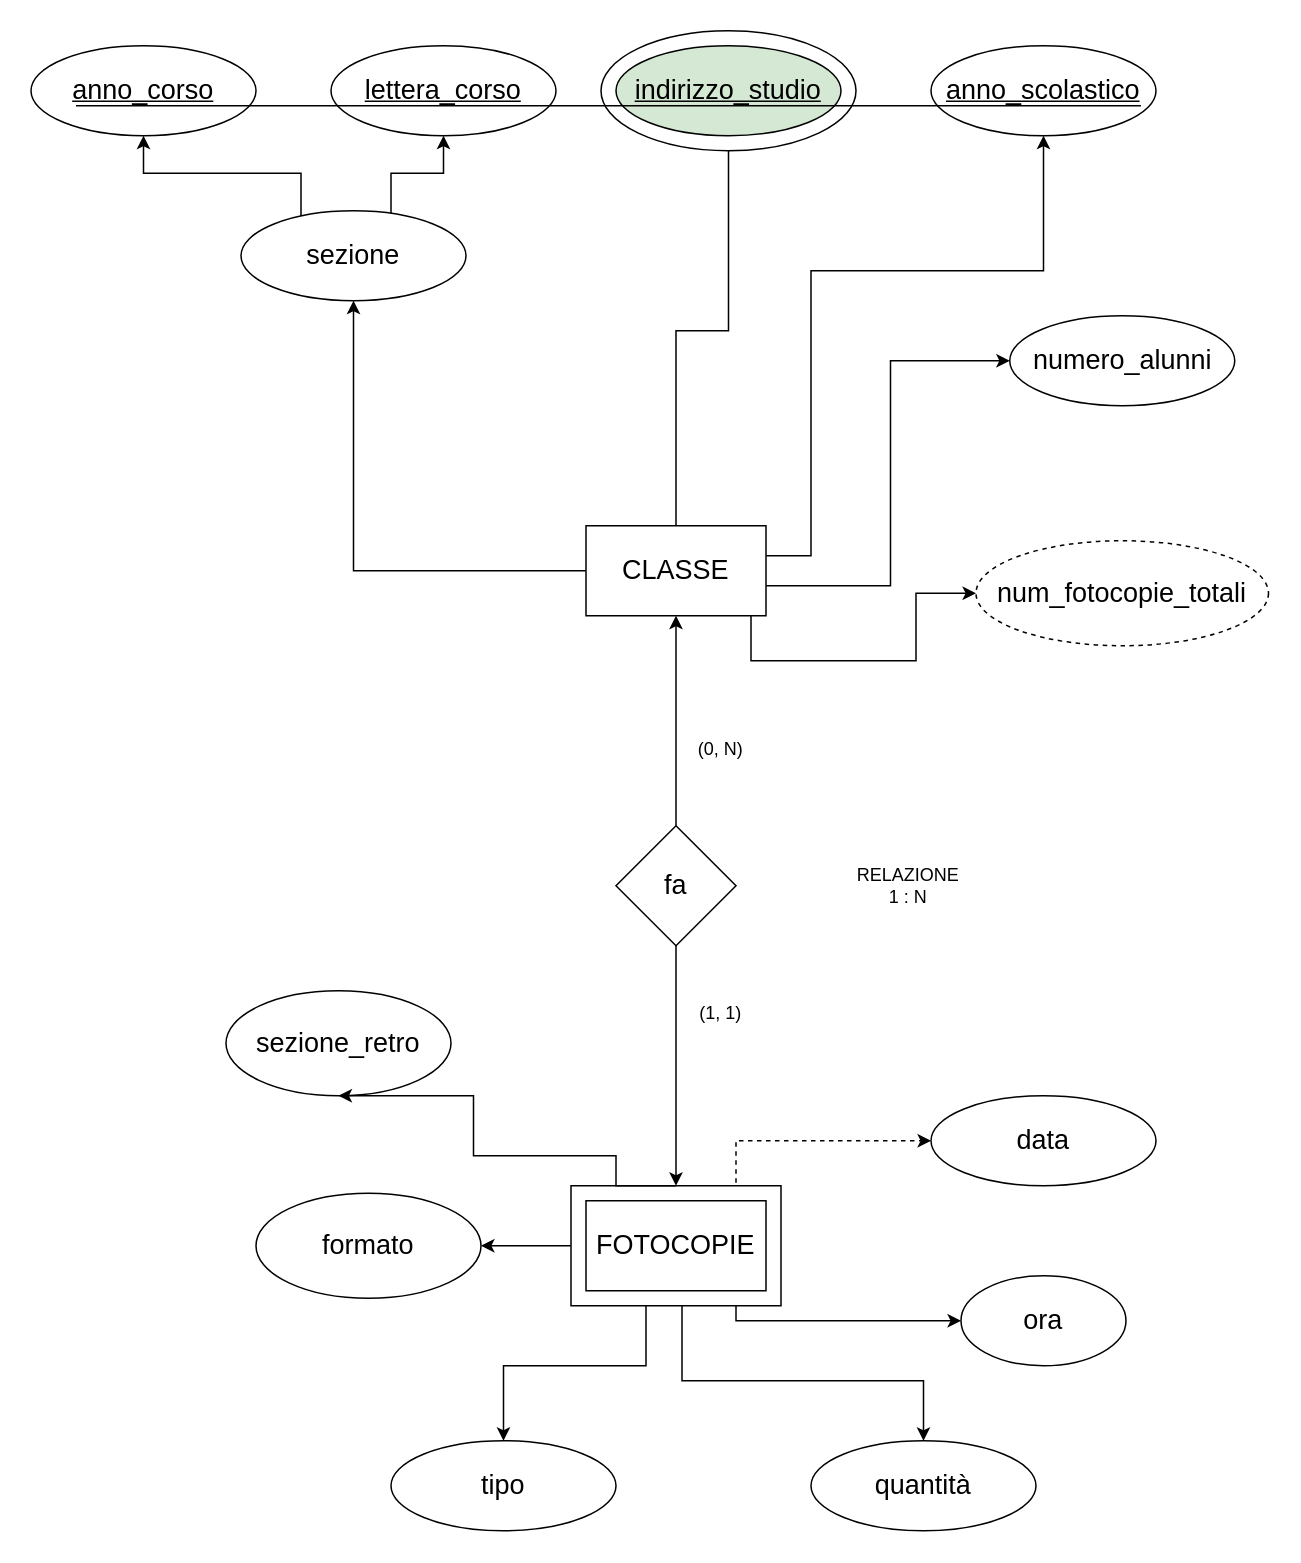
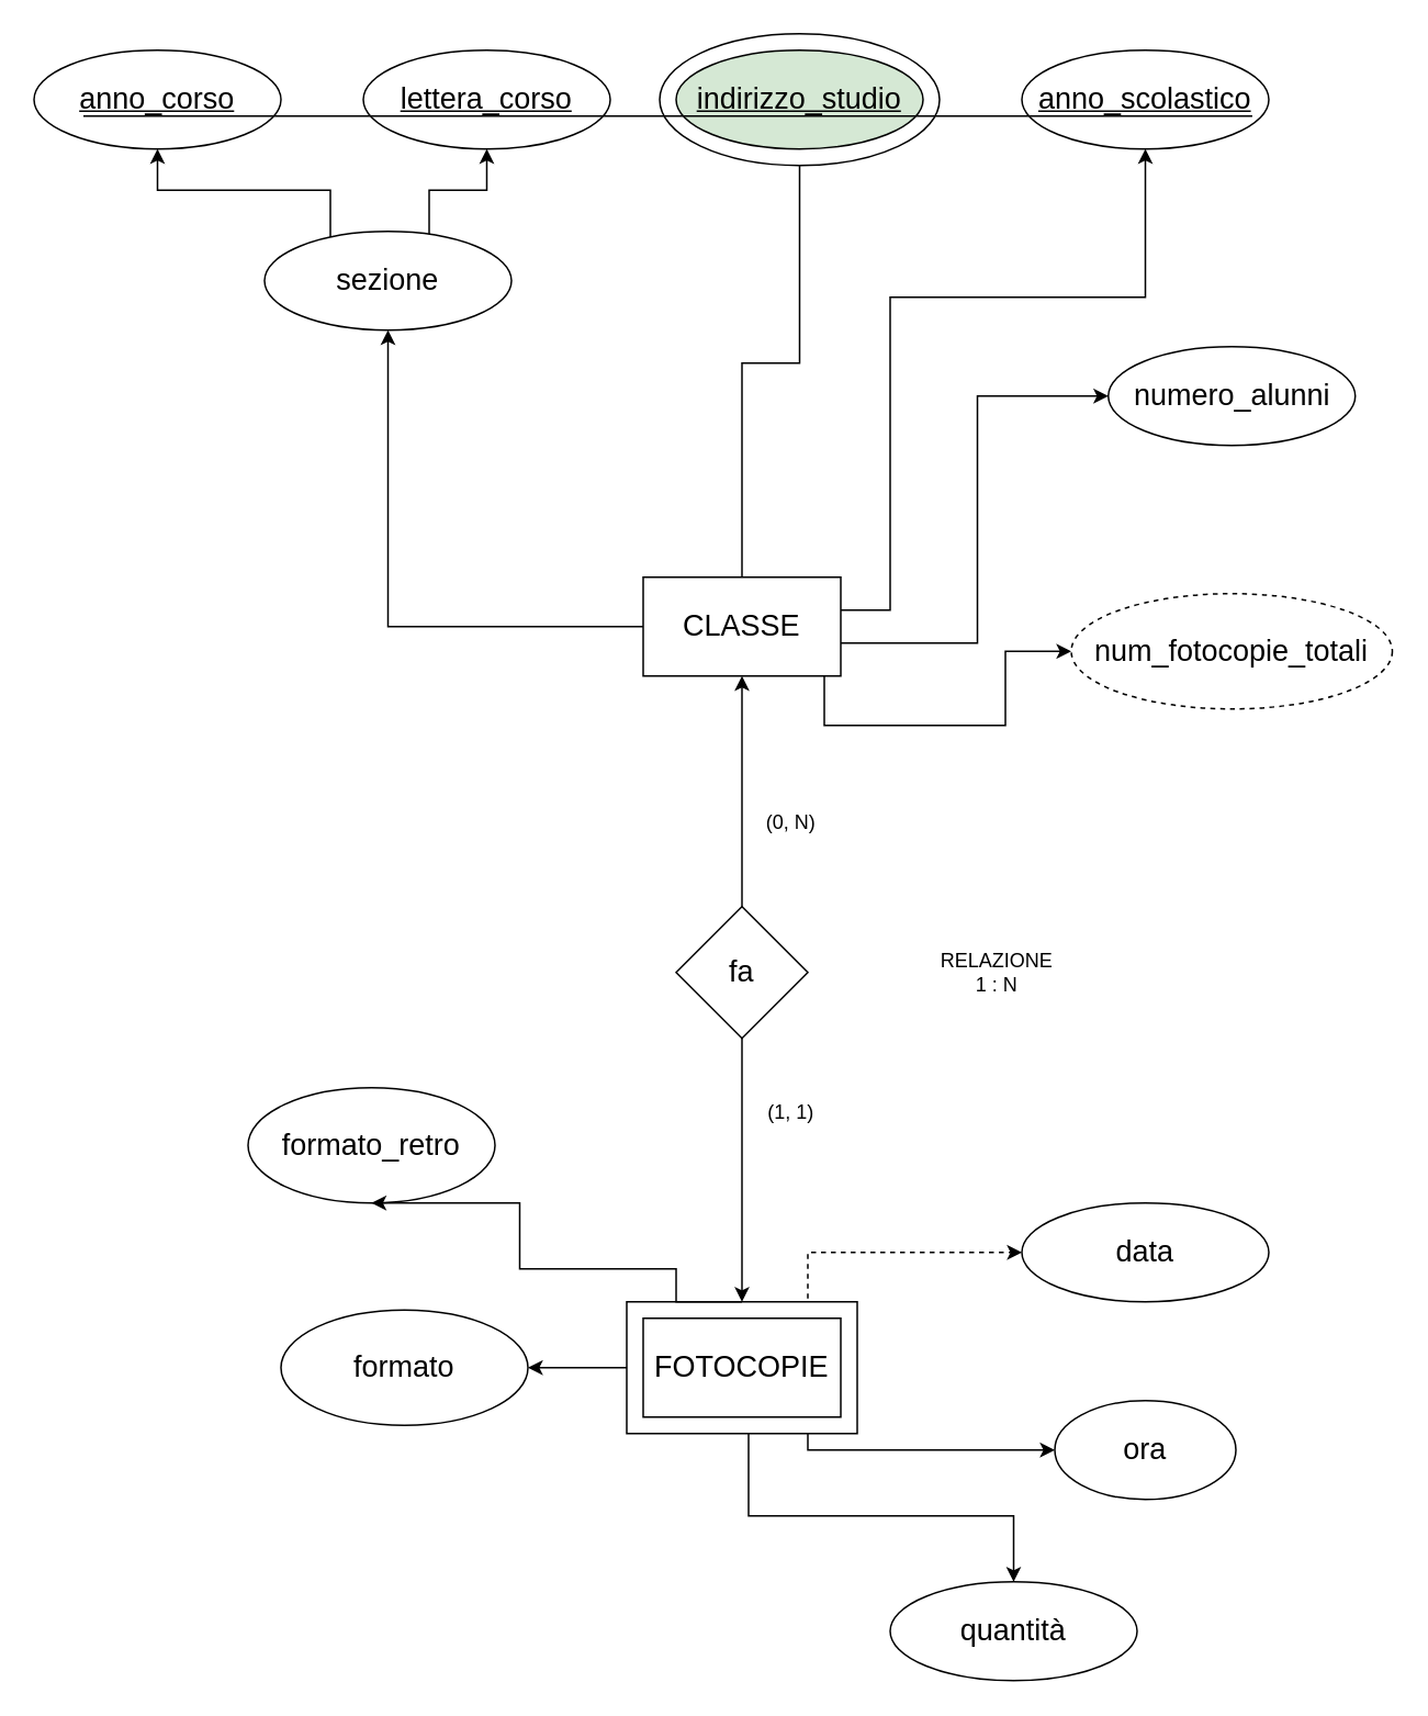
- <mxCell id="28" value="&lt;span style=&quot;font-size: 18px;&quot;&gt;sezione_retro&lt;/span&gt;" style="ellipse;whiteSpace=wrap;html=1;" vertex="1" parent="1"><mxGeometry x="150" y="660" width="150" height="70" as="geometry" /></mxCell>
+ <mxCell id="28" value="&lt;span style=&quot;font-size: 18px;&quot;&gt;formato_retro&lt;/span&gt;" style="ellipse;whiteSpace=wrap;html=1;" vertex="1" parent="1"><mxGeometry x="150" y="660" width="150" height="70" as="geometry" /></mxCell>
- <mxCell id="19" style="edgeStyle=orthogonalEdgeStyle;rounded=0;orthogonalLoop=1;jettySize=auto;html=1;entryX=0.5;entryY=0;entryDx=0;entryDy=0;" edge="1" parent="1" source="31" target="23"><mxGeometry relative="1" as="geometry"><Array as="points"><mxPoint x="430" y="910" /><mxPoint x="335" y="910" /></Array></mxGeometry></mxCell>
- <mxCell id="23" value="&lt;span style=&quot;font-size: 18px;&quot;&gt;tipo&lt;/span&gt;" style="ellipse;whiteSpace=wrap;html=1;" vertex="1" parent="1"><mxGeometry x="260" y="960" width="150" height="60" as="geometry" /></mxCell>
